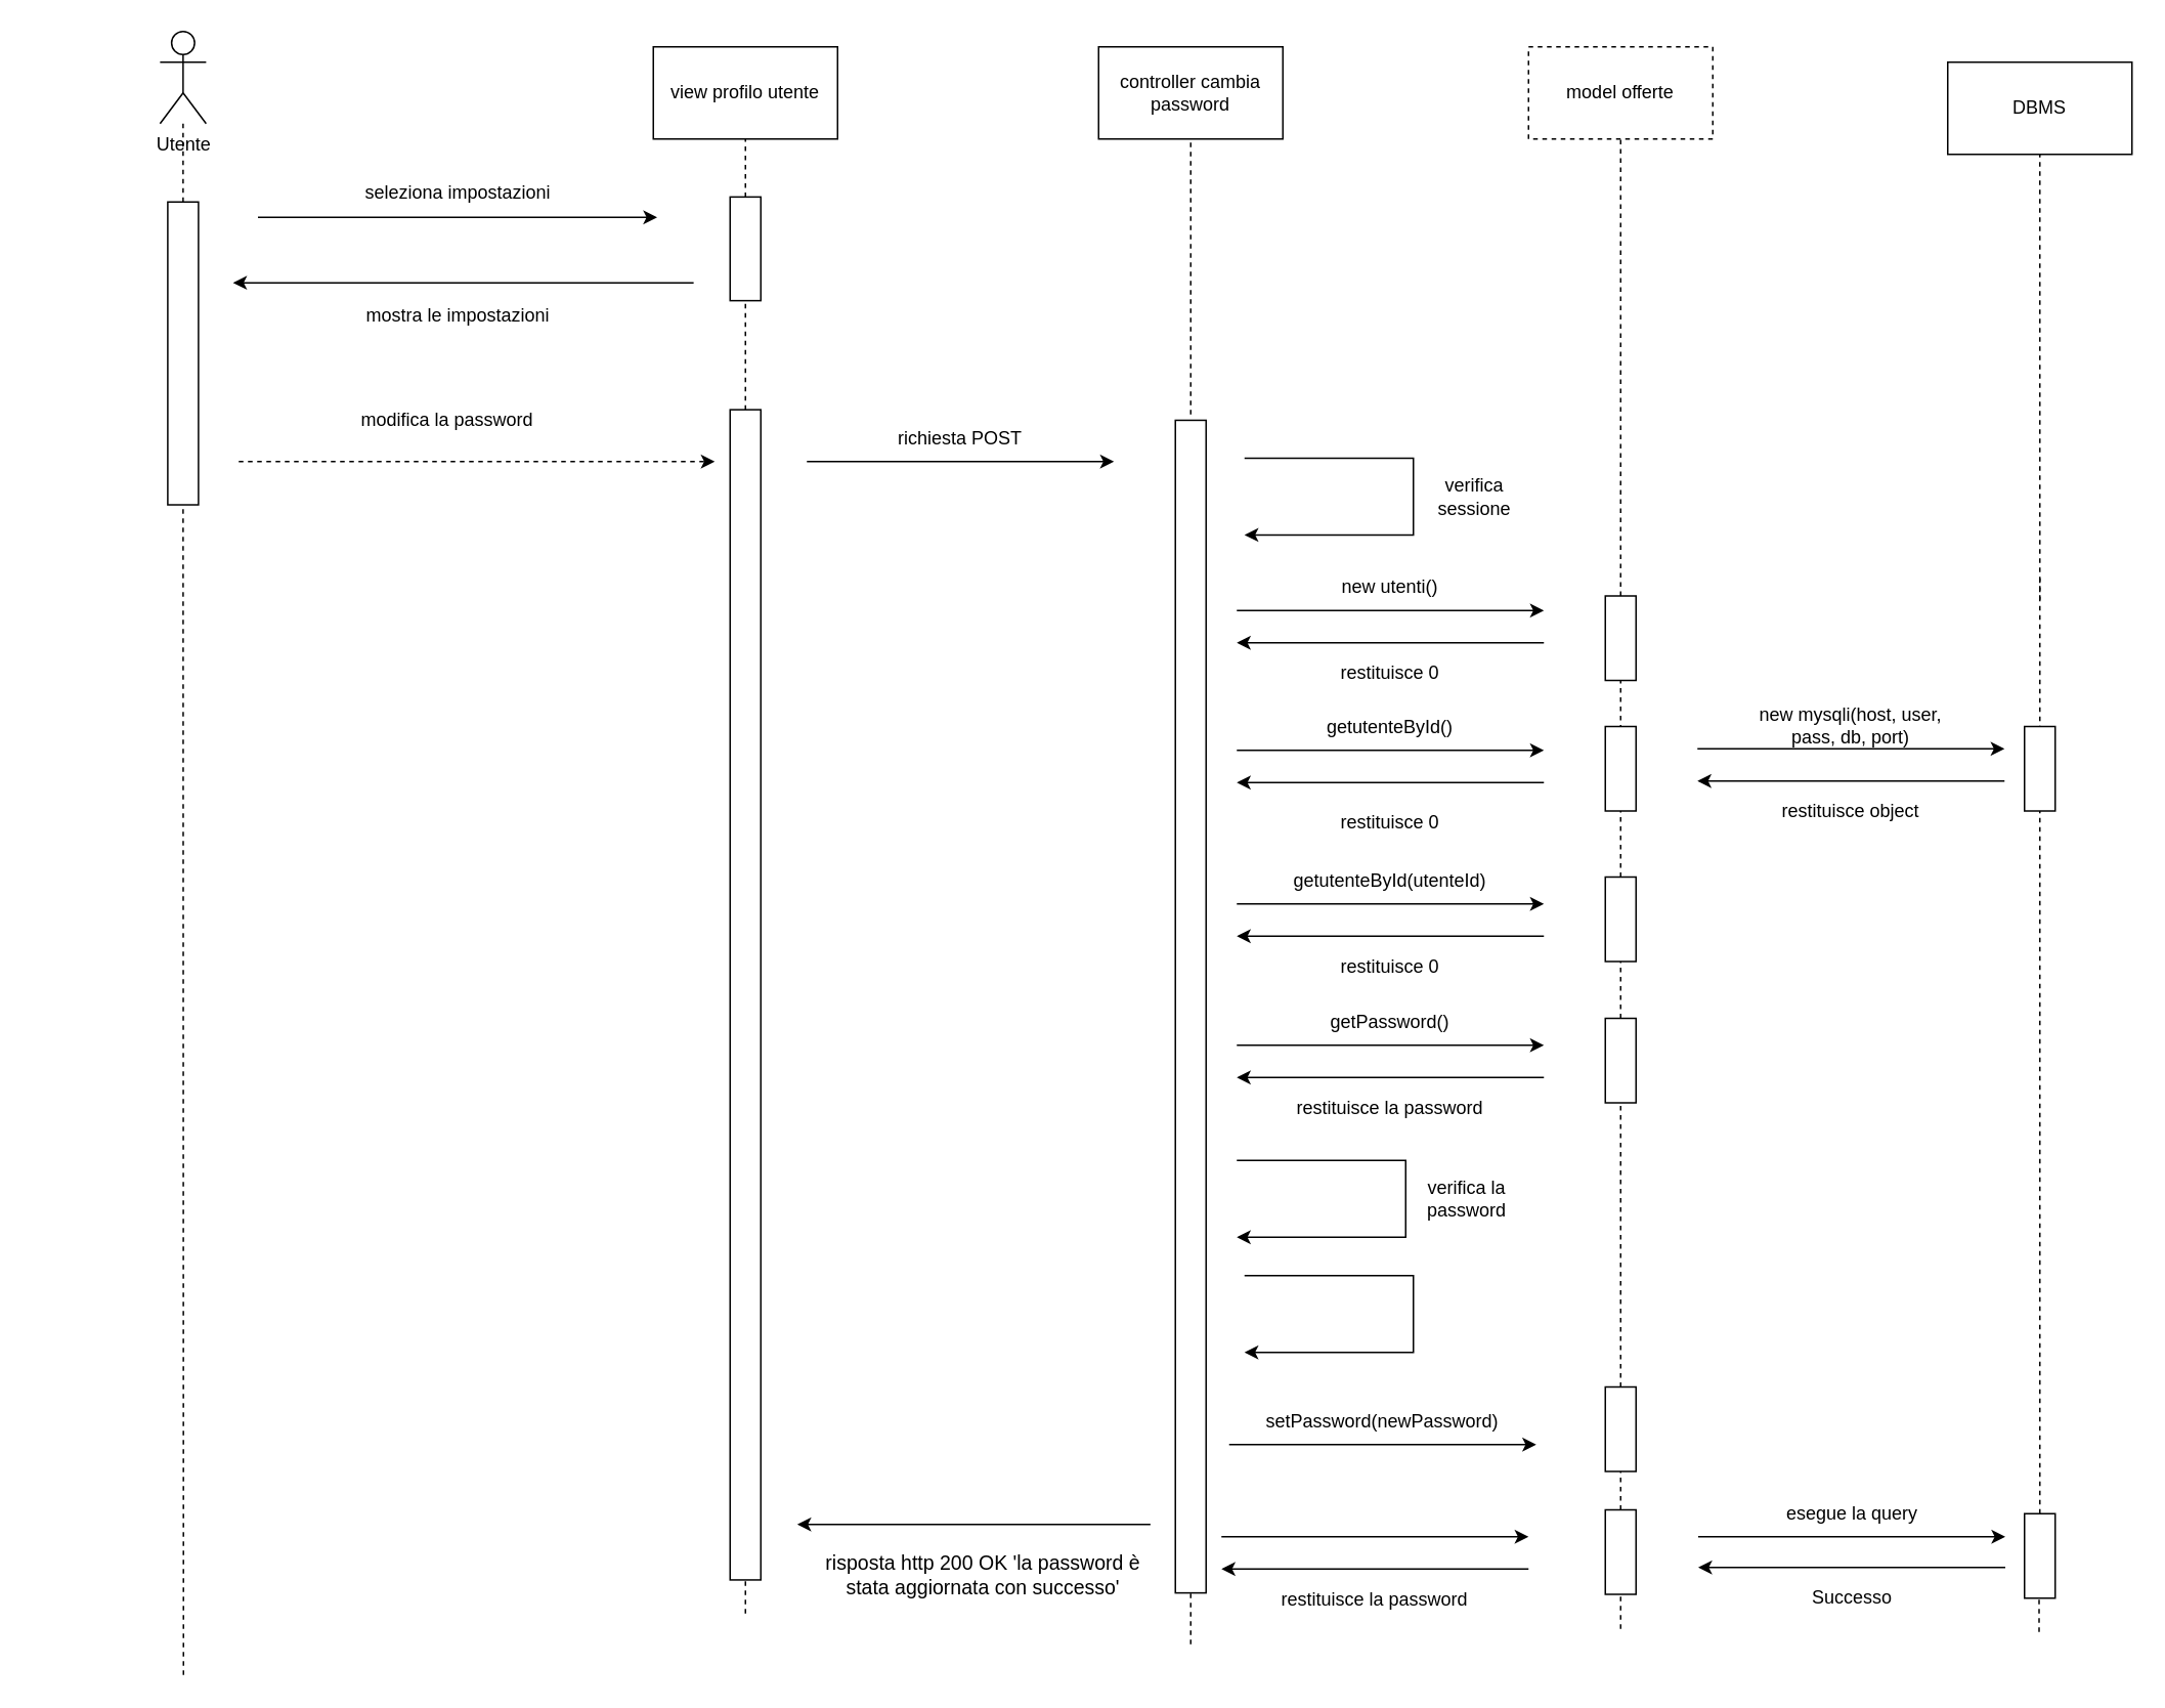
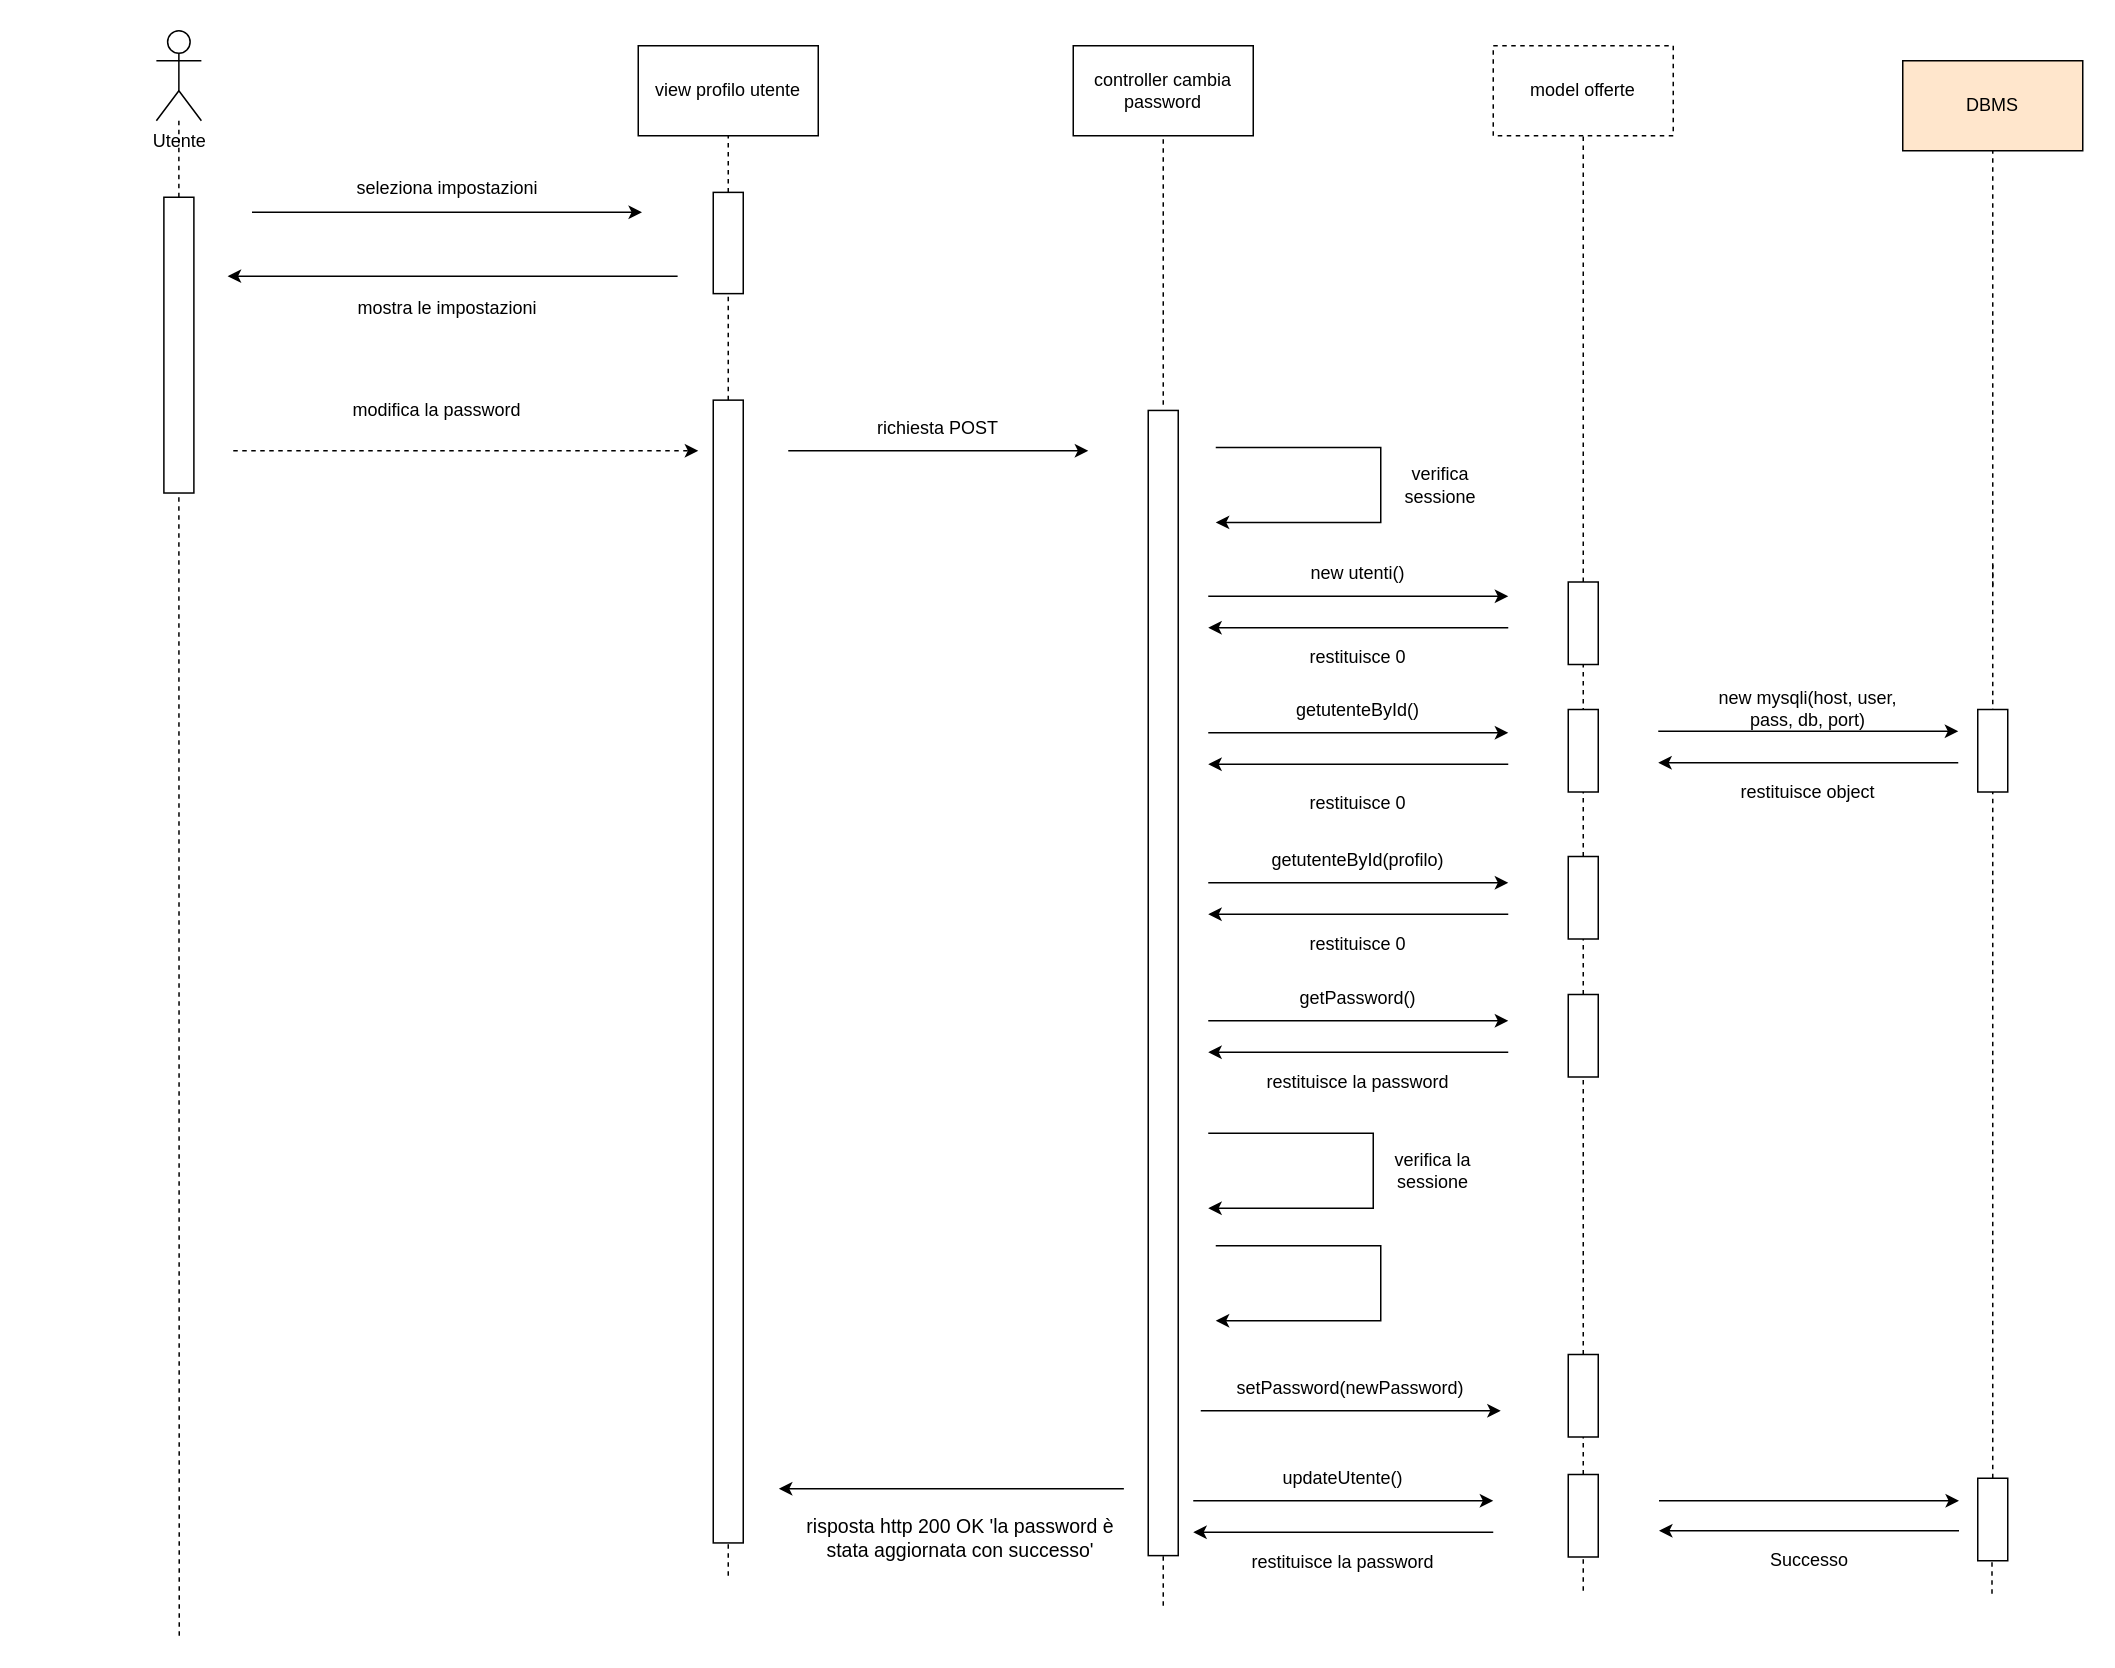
- <mxCell id="63" value="DBMS" style="rounded=0;whiteSpace=wrap;html=1;" vertex="1" parent="1"><mxGeometry x="1268" y="40" width="120" height="60" as="geometry" /></mxCell>
+ <mxCell id="63" value="DBMS" style="rounded=0;whiteSpace=wrap;html=1;fillColor=#ffe6cc;" vertex="1" parent="1"><mxGeometry x="1268" y="40" width="120" height="60" as="geometry" /></mxCell>
- <mxCell id="22" value="getutenteById(utenteId)" style="text;html=1;align=center;verticalAlign=middle;whiteSpace=wrap;rounded=0;" parent="1" vertex="1"><mxGeometry x="835" y="558" width="140" height="30" as="geometry" /></mxCell>
+ <mxCell id="22" value="getutenteById(profilo)" style="text;html=1;align=center;verticalAlign=middle;whiteSpace=wrap;rounded=0;" parent="1" vertex="1"><mxGeometry x="835" y="558" width="140" height="30" as="geometry" /></mxCell>
- <mxCell id="48" value="verifica la password" style="text;html=1;align=center;verticalAlign=middle;whiteSpace=wrap;rounded=0;" parent="1" vertex="1"><mxGeometry x="915" y="765" width="80" height="30" as="geometry" /></mxCell>
+ <mxCell id="48" value="verifica la sessione" style="text;html=1;align=center;verticalAlign=middle;whiteSpace=wrap;rounded=0;" parent="1" vertex="1"><mxGeometry x="915" y="765" width="80" height="30" as="geometry" /></mxCell>
+ <mxCell id="53" value="updateUtente()" style="text;html=1;align=center;verticalAlign=middle;whiteSpace=wrap;rounded=0;" parent="1" vertex="1"><mxGeometry x="825" y="970" width="140" height="30" as="geometry" /></mxCell>
- <mxCell id="74" value="esegue la query" style="text;html=1;align=center;verticalAlign=middle;whiteSpace=wrap;rounded=0;" vertex="1" parent="1"><mxGeometry x="1135.5" y="970" width="140" height="30" as="geometry" /></mxCell>
